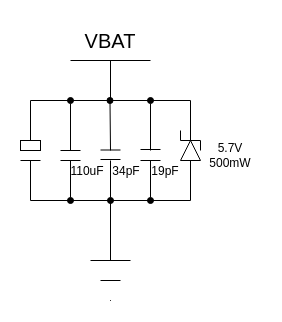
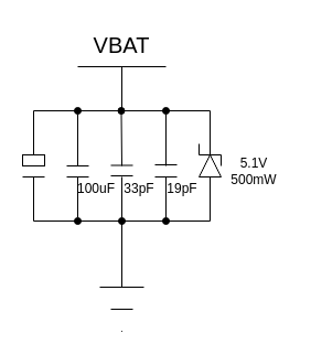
- <mxCell id="27" value="5.7V&lt;div&gt;500mW&lt;/div&gt;" style="text;html=1;align=center;verticalAlign=middle;whiteSpace=wrap;rounded=0;" vertex="1" parent="1"><mxGeometry x="200" y="140" width="60" height="30" as="geometry" /></mxCell>
+ <mxCell id="27" value="5.1V&lt;div&gt;500mW&lt;/div&gt;" style="text;html=1;align=center;verticalAlign=middle;whiteSpace=wrap;rounded=0;" vertex="1" parent="1"><mxGeometry x="200" y="140" width="60" height="30" as="geometry" /></mxCell>
- <mxCell id="30" value="110uF" style="text;html=1;align=center;verticalAlign=middle;whiteSpace=wrap;rounded=0;" vertex="1" parent="1"><mxGeometry x="57" y="156" width="60" height="30" as="geometry" /></mxCell>
+ <mxCell id="30" value="100uF" style="text;html=1;align=center;verticalAlign=middle;whiteSpace=wrap;rounded=0;" vertex="1" parent="1"><mxGeometry x="57" y="156" width="60" height="30" as="geometry" /></mxCell>
- <mxCell id="28" value="34pF" style="text;html=1;align=center;verticalAlign=middle;whiteSpace=wrap;rounded=0;" vertex="1" parent="1"><mxGeometry x="96" y="156" width="60" height="30" as="geometry" /></mxCell>
+ <mxCell id="28" value="33pF" style="text;html=1;align=center;verticalAlign=middle;whiteSpace=wrap;rounded=0;" vertex="1" parent="1"><mxGeometry x="96" y="156" width="60" height="30" as="geometry" /></mxCell>
